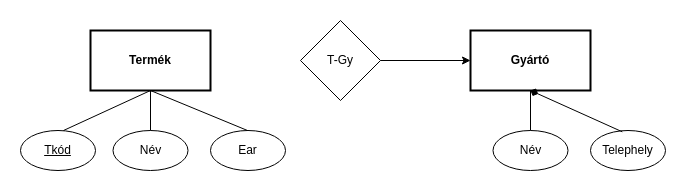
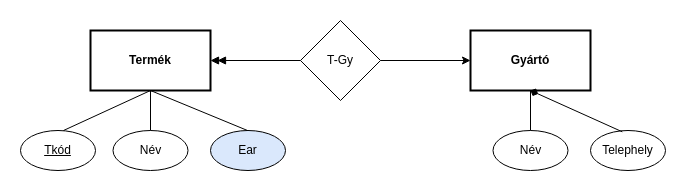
+ <mxCell id="16" value="" style="endArrow=none;html=1;rounded=0;exitX=1;exitY=0.5;exitDx=0;exitDy=0;entryX=0;entryY=0.5;entryDx=0;entryDy=0;startArrow=doubleBlock;startFill=1;" parent="1" source="2" target="15" edge="1"><mxGeometry width="50" height="50" relative="1" as="geometry"><mxPoint x="250" y="100" as="sourcePoint" /><mxPoint x="300" y="50" as="targetPoint" /></mxGeometry></mxCell>
- <mxCell id="6" value="Ear" style="ellipse;whiteSpace=wrap;html=1;" parent="1" vertex="1"><mxGeometry x="210" y="130" width="75" height="40" as="geometry" /></mxCell>
+ <mxCell id="6" value="Ear" style="ellipse;whiteSpace=wrap;html=1;fillColor=#dae8fc;" parent="1" vertex="1"><mxGeometry x="210" y="130" width="75" height="40" as="geometry" /></mxCell>
